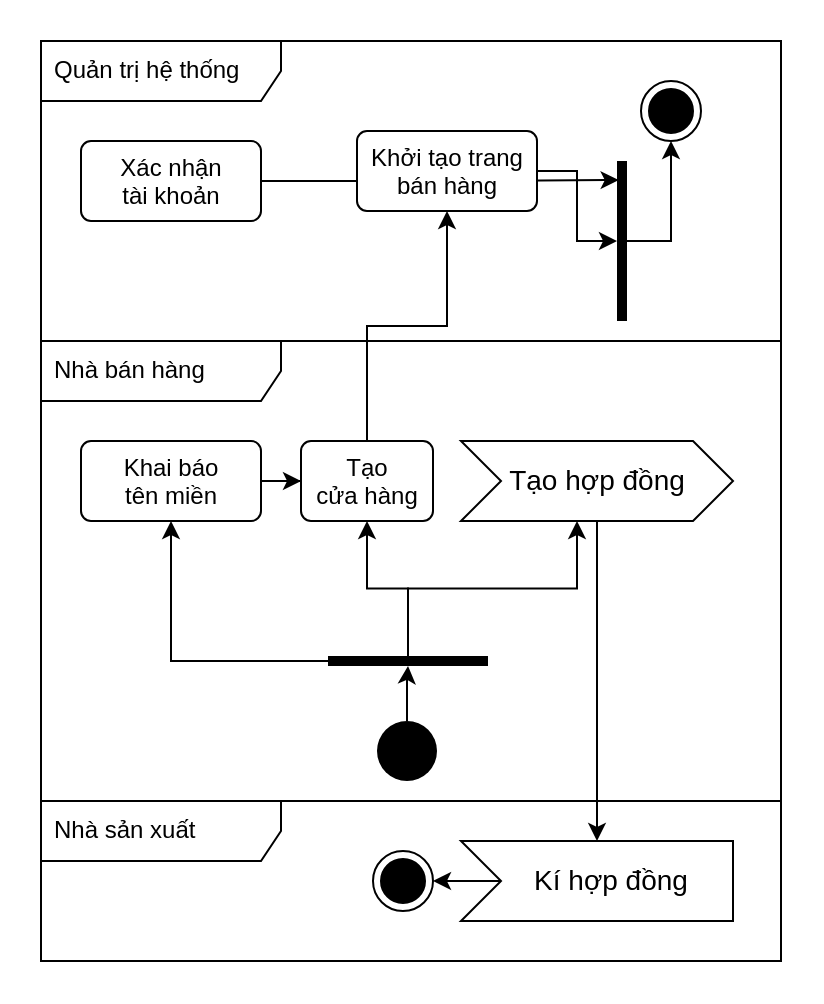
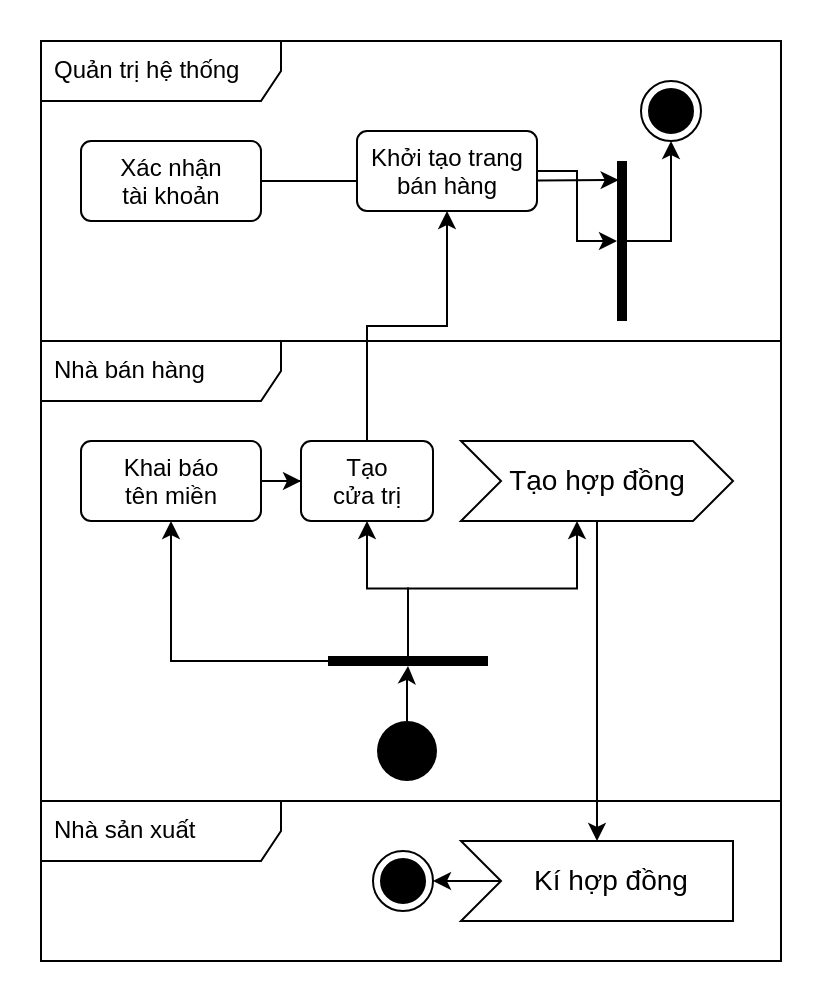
- <mxCell id="6" value="Tạo&lt;br&gt;cửa hàng" style="html=1;align=center;verticalAlign=top;rounded=1;absoluteArcSize=1;arcSize=10;dashed=0;" vertex="1" parent="1"><mxGeometry x="150" y="220" width="66" height="40" as="geometry" /></mxCell>
+ <mxCell id="6" value="Tạo&lt;br&gt;cửa trị" style="html=1;align=center;verticalAlign=top;rounded=1;absoluteArcSize=1;arcSize=10;dashed=0;" vertex="1" parent="1"><mxGeometry x="150" y="220" width="66" height="40" as="geometry" /></mxCell>
